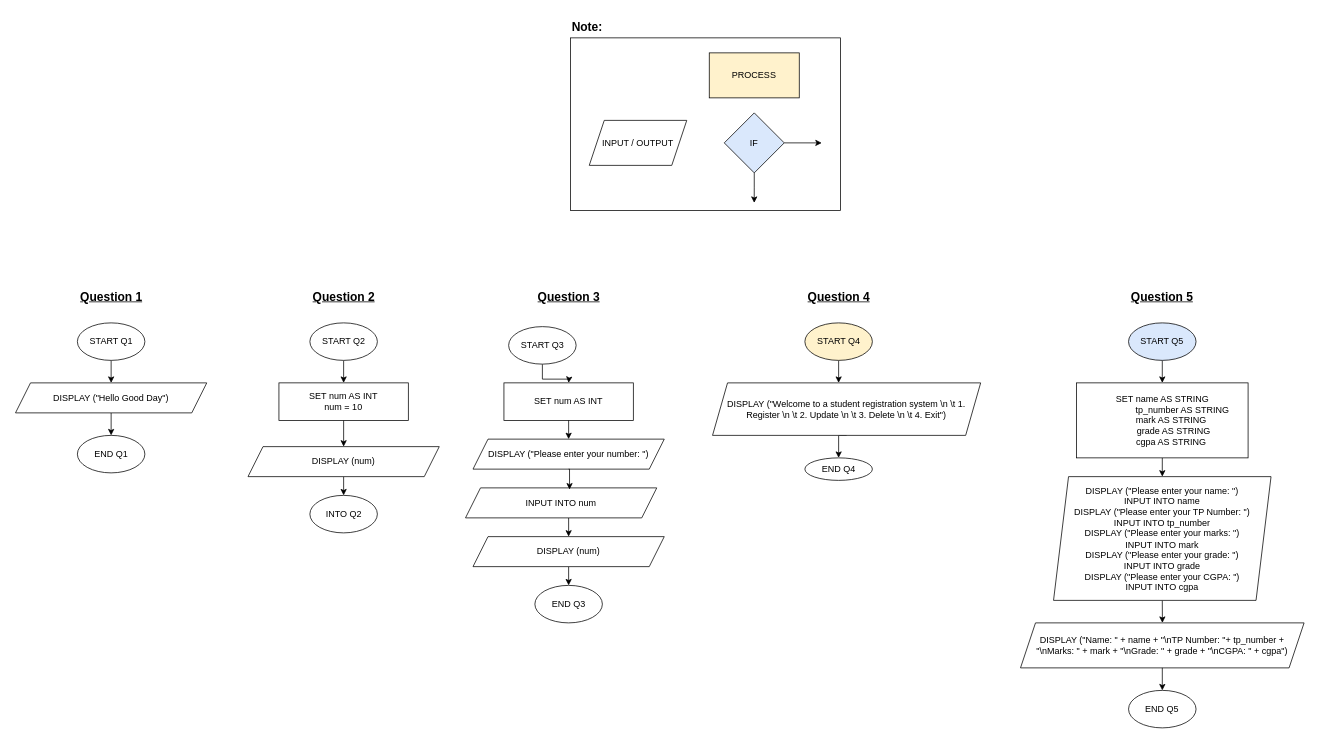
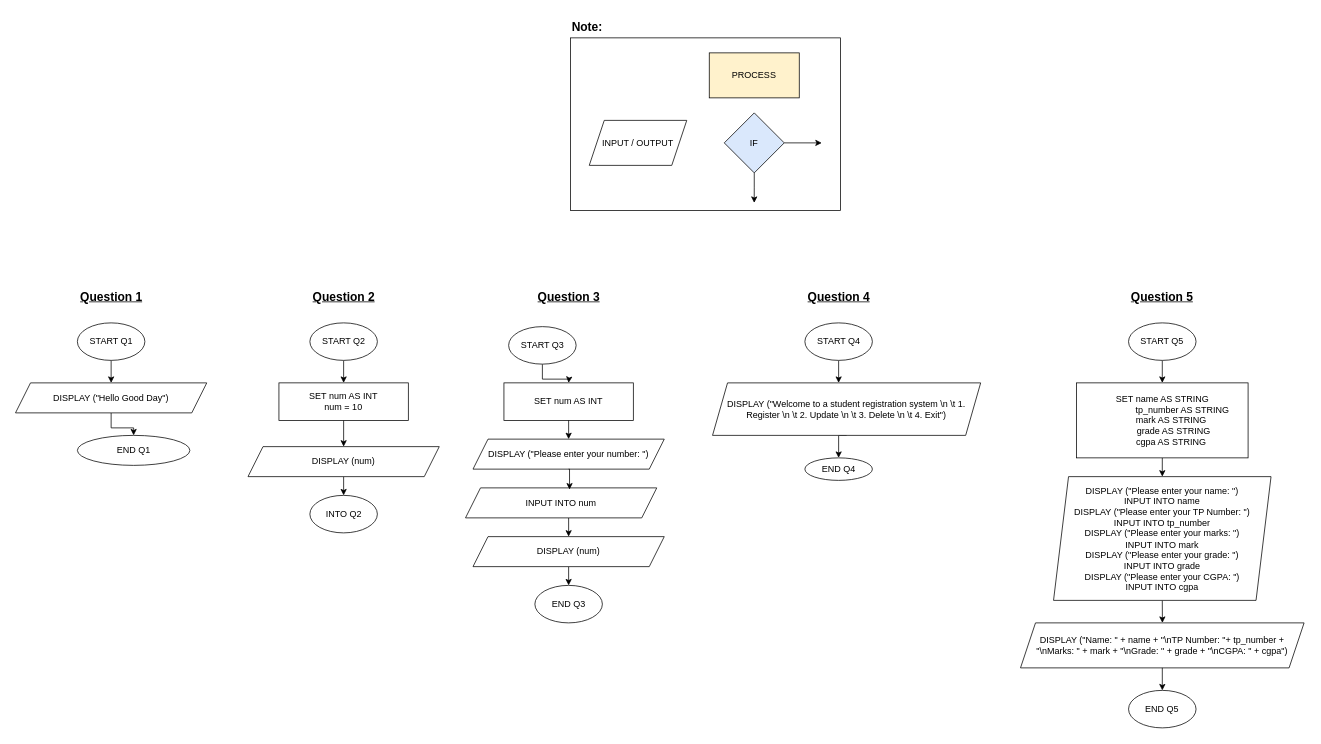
- <mxCell id="36" value="START Q4" style="ellipse;whiteSpace=wrap;html=1;fillColor=#fff2cc;" parent="1" vertex="1"><mxGeometry x="1072.5" y="430" width="90" height="50" as="geometry" /></mxCell>
+ <mxCell id="36" value="START Q4" style="ellipse;whiteSpace=wrap;html=1;" parent="1" vertex="1"><mxGeometry x="1072.5" y="430" width="90" height="50" as="geometry" /></mxCell>
- <mxCell id="42" value="START Q5" style="ellipse;whiteSpace=wrap;html=1;fillColor=#dae8fc;" parent="1" vertex="1"><mxGeometry x="1504.06" y="430" width="90" height="50" as="geometry" /></mxCell>
+ <mxCell id="42" value="START Q5" style="ellipse;whiteSpace=wrap;html=1;" parent="1" vertex="1"><mxGeometry x="1504.06" y="430" width="90" height="50" as="geometry" /></mxCell>
- <mxCell id="6" value="END Q1" style="ellipse;whiteSpace=wrap;html=1;" parent="1" vertex="1"><mxGeometry x="102.5" y="580" width="90" height="50" as="geometry" /></mxCell>
+ <mxCell id="6" value="END Q1" style="ellipse;whiteSpace=wrap;html=1;" parent="1" vertex="1"><mxGeometry x="102.5" y="580" width="150" height="40" as="geometry" /></mxCell>
